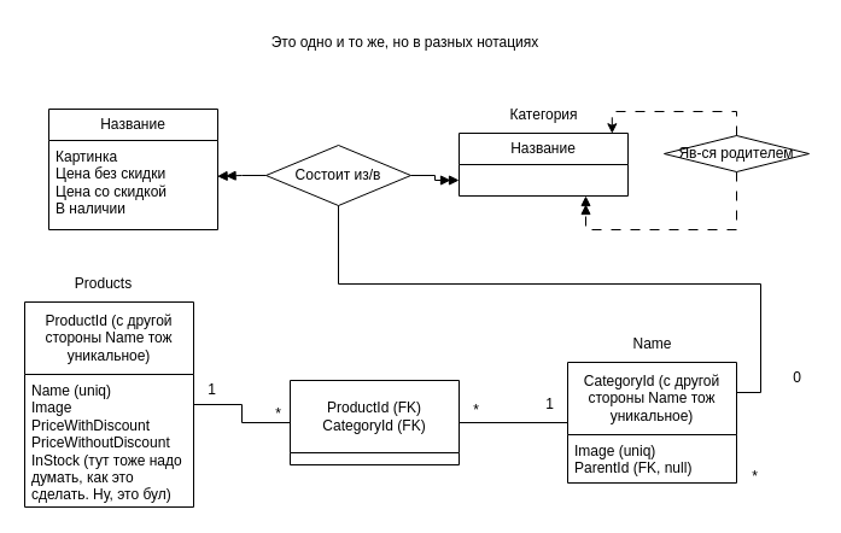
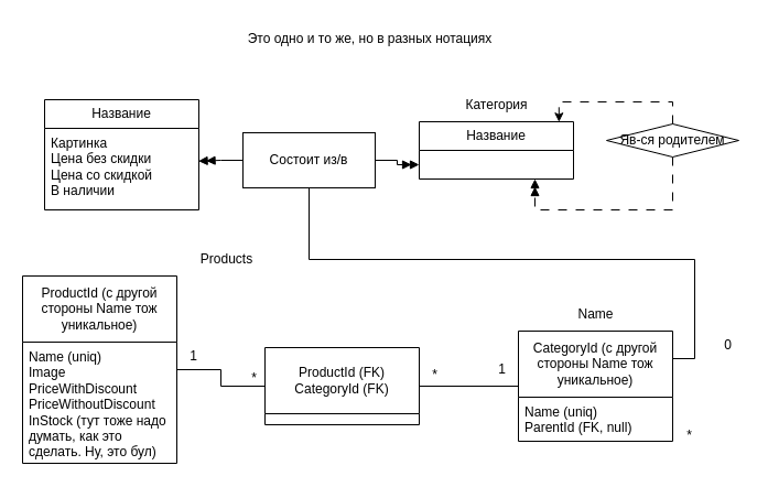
- <mxCell id="7" value="Состоит из/в" style="rhombus;whiteSpace=wrap;html=1;" vertex="1" parent="1"><mxGeometry x="220" y="120" width="120" height="50" as="geometry" /></mxCell>
+ <mxCell id="7" value="Состоит из/в" style="whiteSpace=wrap;html=1;rounded=0;" vertex="1" parent="1"><mxGeometry x="220" y="120" width="120" height="50" as="geometry" /></mxCell>
- <mxCell id="15" value="Products" style="text;html=1;align=center;verticalAlign=middle;resizable=0;points=[];autosize=1;strokeColor=none;fillColor=none;" vertex="1" parent="1"><mxGeometry x="50" y="220" width="70" height="30" as="geometry" /></mxCell>
+ <mxCell id="15" value="Products" style="text;html=1;align=center;verticalAlign=middle;resizable=0;points=[];autosize=1;strokeColor=none;fillColor=none;" vertex="1" parent="1"><mxGeometry x="170" y="220" width="70" height="30" as="geometry" /></mxCell>
- <mxCell id="18" value="Image (uniq)&lt;div&gt;ParentId (FK, null)&lt;/div&gt;" style="text;strokeColor=none;fillColor=none;align=left;verticalAlign=top;spacingLeft=4;spacingRight=4;overflow=hidden;rotatable=0;points=[[0,0.5],[1,0.5]];portConstraint=eastwest;whiteSpace=wrap;html=1;" vertex="1" parent="17"><mxGeometry y="60" width="140" height="40" as="geometry" /></mxCell>
+ <mxCell id="18" value="Name (uniq)&lt;div&gt;ParentId (FK, null)&lt;/div&gt;" style="text;strokeColor=none;fillColor=none;align=left;verticalAlign=top;spacingLeft=4;spacingRight=4;overflow=hidden;rotatable=0;points=[[0,0.5],[1,0.5]];portConstraint=eastwest;whiteSpace=wrap;html=1;" vertex="1" parent="17"><mxGeometry y="60" width="140" height="40" as="geometry" /></mxCell>
